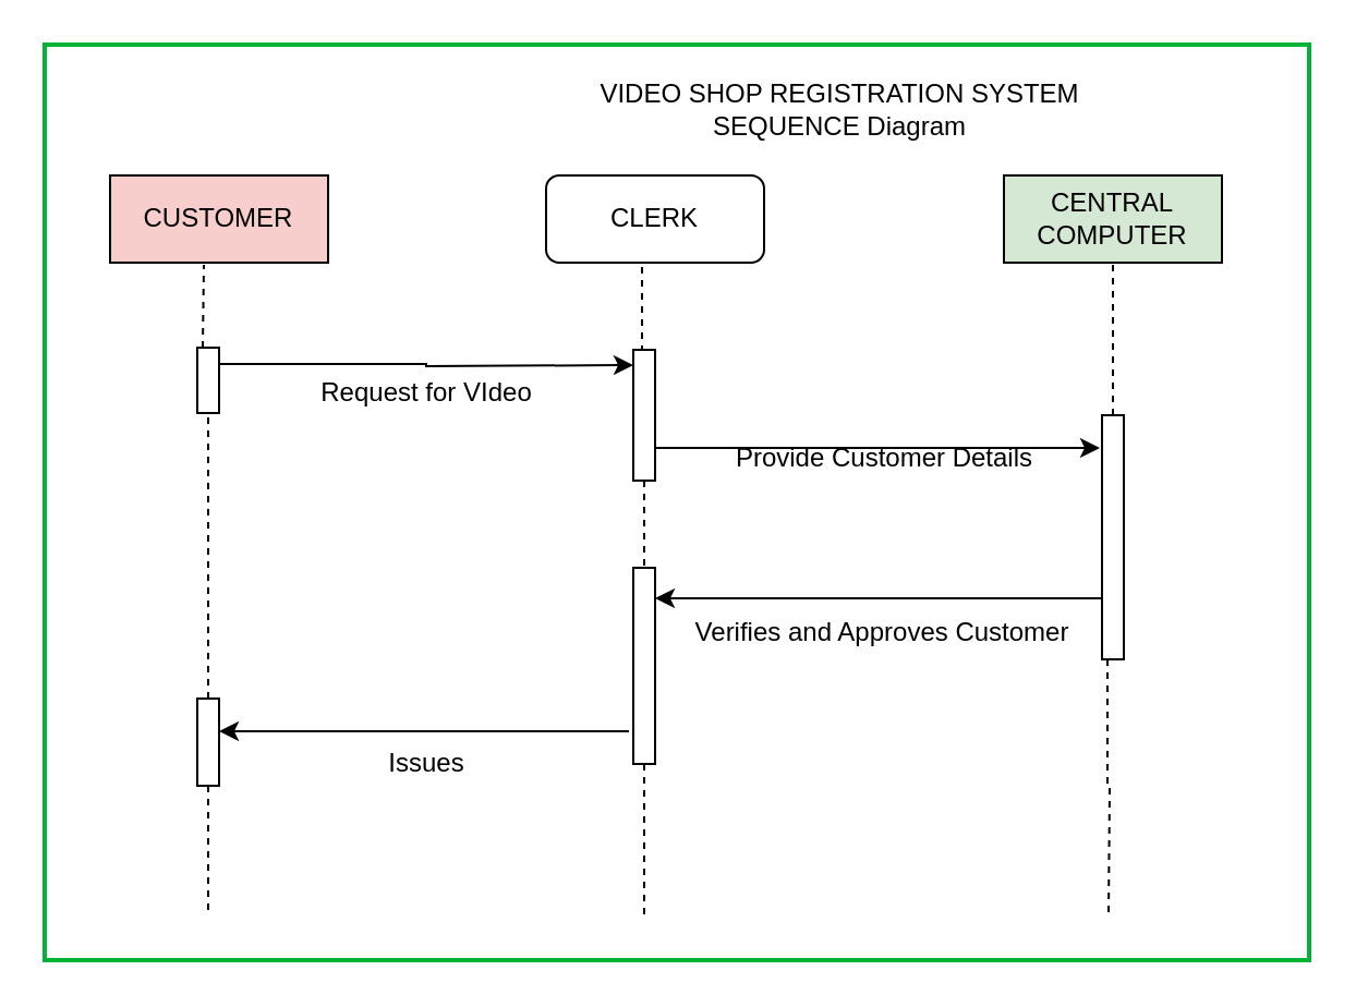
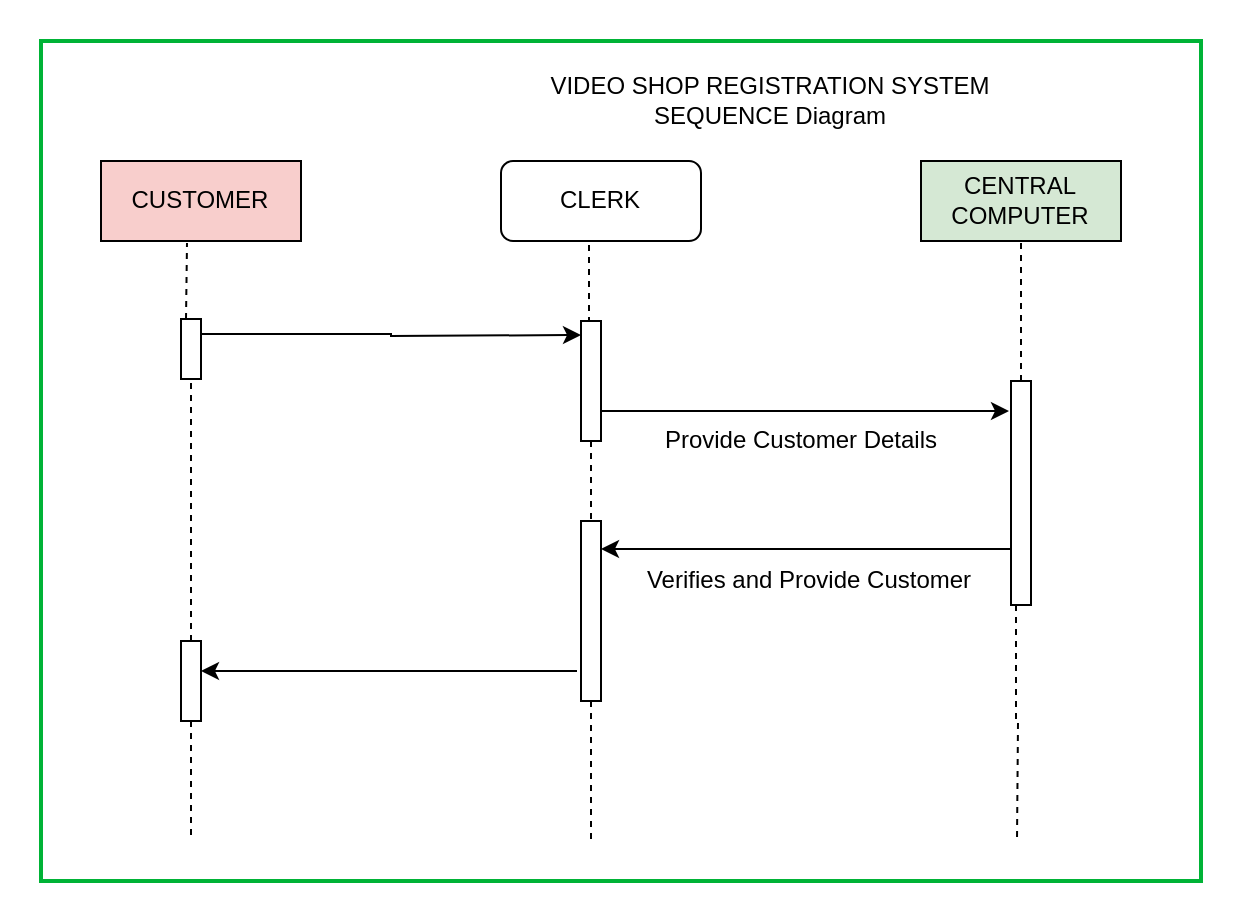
- <mxCell id="22" value="Request for VIdeo" style="text;html=1;align=center;verticalAlign=middle;resizable=0;points=[];autosize=1;" parent="1" vertex="1"><mxGeometry x="140" y="170" width="110" height="20" as="geometry" /></mxCell>
- <mxCell id="23" value="Provide Customer Details" style="text;html=1;align=center;verticalAlign=middle;resizable=0;points=[];autosize=1;" parent="1" vertex="1"><mxGeometry x="330" y="200" width="150" height="20" as="geometry" /></mxCell>
+ <mxCell id="23" value="Provide Customer Details" style="text;html=1;align=center;verticalAlign=middle;resizable=0;points=[];autosize=1;" parent="1" vertex="1"><mxGeometry x="325" y="210" width="150" height="20" as="geometry" /></mxCell>
- <mxCell id="24" value="Verifies and Approves Customer" style="text;html=1;align=center;verticalAlign=middle;resizable=0;points=[];autosize=1;" parent="1" vertex="1"><mxGeometry x="309" y="280" width="190" height="20" as="geometry" /></mxCell>
+ <mxCell id="24" value="Verifies and Provide Customer" style="text;html=1;align=center;verticalAlign=middle;resizable=0;points=[];autosize=1;" parent="1" vertex="1"><mxGeometry x="309" y="280" width="190" height="20" as="geometry" /></mxCell>
- <mxCell id="25" value="Issues" style="text;html=1;align=center;verticalAlign=middle;resizable=0;points=[];autosize=1;" parent="1" vertex="1"><mxGeometry x="170" y="340" width="50" height="20" as="geometry" /></mxCell>
